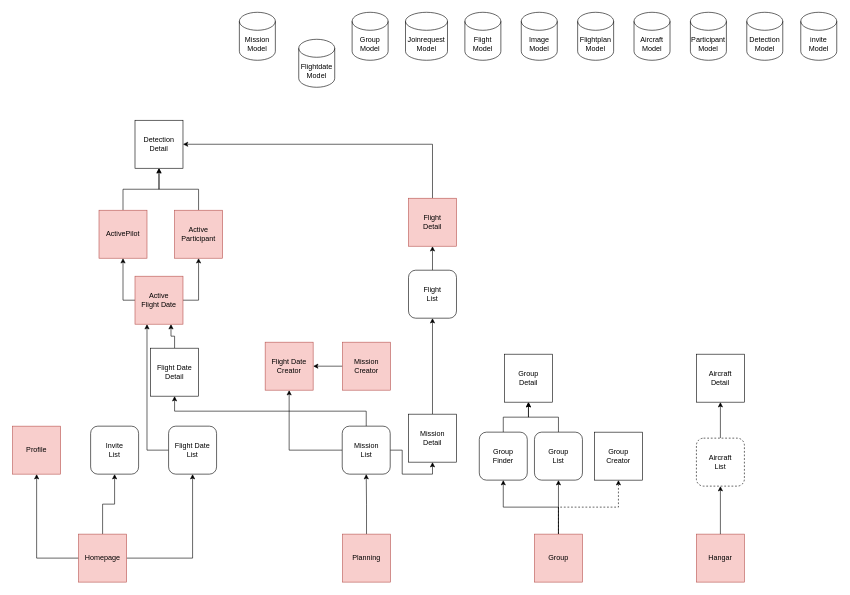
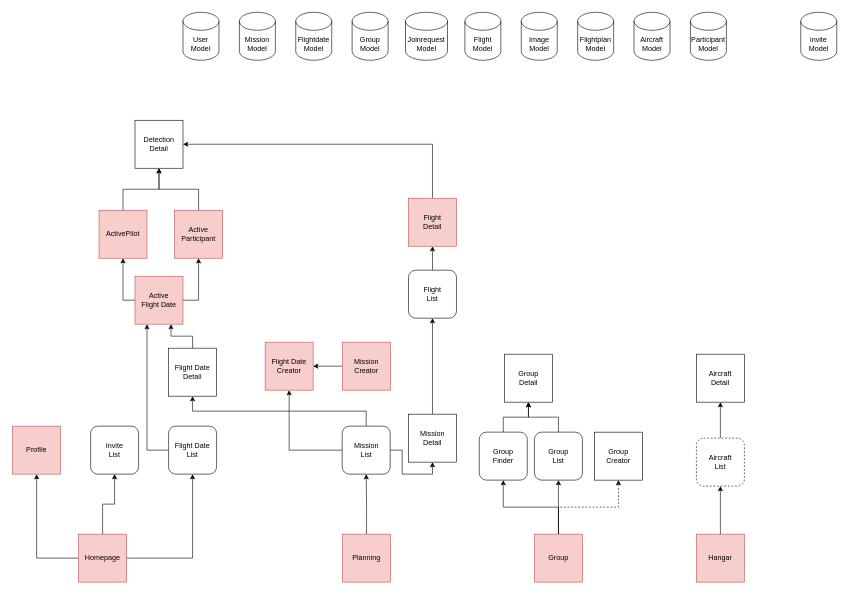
+ <mxCell id="2" value="&lt;div&gt;User&lt;/div&gt;&lt;div&gt;Model&lt;/div&gt;" style="shape=cylinder3;whiteSpace=wrap;html=1;boundedLbl=1;backgroundOutline=1;size=15;" parent="1" vertex="1"><mxGeometry x="304" y="20" width="60" height="80" as="geometry" /></mxCell>
- <mxCell id="12" value="&lt;div&gt;Detection&lt;/div&gt;&lt;div&gt;Model&lt;br&gt;&lt;/div&gt;" style="shape=cylinder3;whiteSpace=wrap;html=1;boundedLbl=1;backgroundOutline=1;size=15;" vertex="1" parent="1"><mxGeometry x="1244" y="20" width="60" height="80" as="geometry" /></mxCell>
- <mxCell id="4" value="&lt;div&gt;Flightdate&lt;/div&gt;&lt;div&gt;Model&lt;/div&gt;" style="shape=cylinder3;whiteSpace=wrap;html=1;boundedLbl=1;backgroundOutline=1;size=15;" parent="1" vertex="1"><mxGeometry x="497" y="65" width="60" height="80" as="geometry" /></mxCell>
+ <mxCell id="4" value="&lt;div&gt;Flightdate&lt;/div&gt;&lt;div&gt;Model&lt;/div&gt;" style="shape=cylinder3;whiteSpace=wrap;html=1;boundedLbl=1;backgroundOutline=1;size=15;" parent="1" vertex="1"><mxGeometry x="492" y="20" width="60" height="80" as="geometry" /></mxCell>
- <mxCell id="34" value="&lt;div&gt;Flight Date&lt;/div&gt;&lt;div&gt;Detail&lt;br&gt;&lt;/div&gt;" style="whiteSpace=wrap;html=1;aspect=fixed;" vertex="1" parent="1"><mxGeometry x="250" y="580" width="80" height="80" as="geometry" /></mxCell>
+ <mxCell id="34" value="&lt;div&gt;Flight Date&lt;/div&gt;&lt;div&gt;Detail&lt;br&gt;&lt;/div&gt;" style="whiteSpace=wrap;html=1;aspect=fixed;" vertex="1" parent="1"><mxGeometry x="280" y="580" width="80" height="80" as="geometry" /></mxCell>
